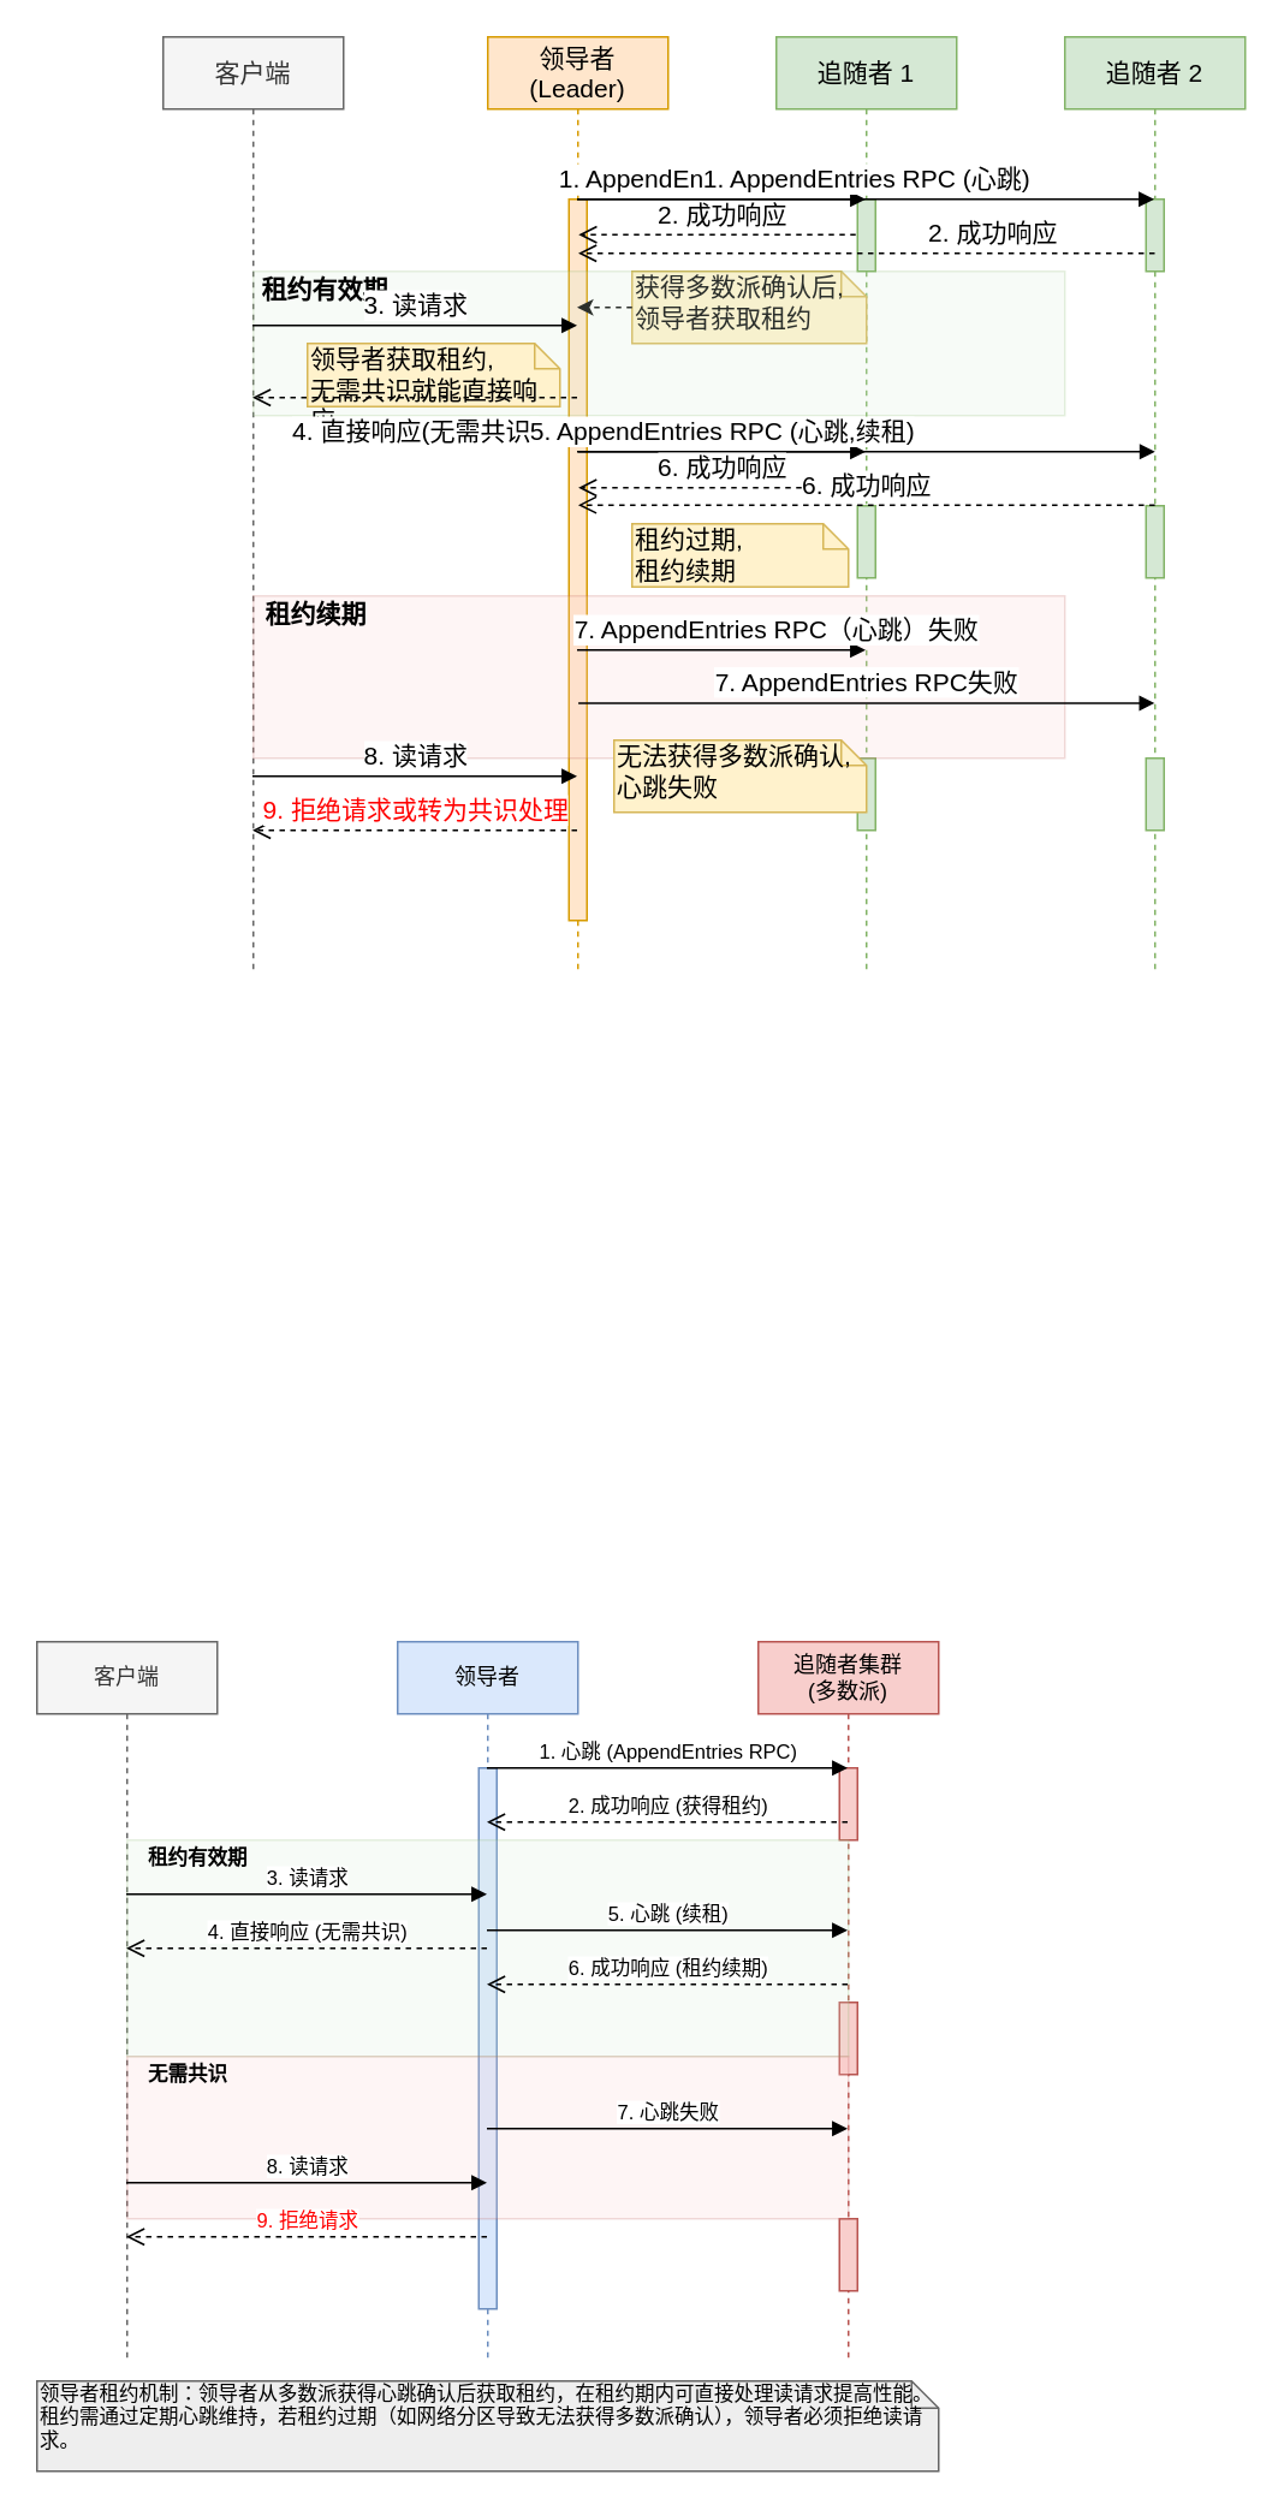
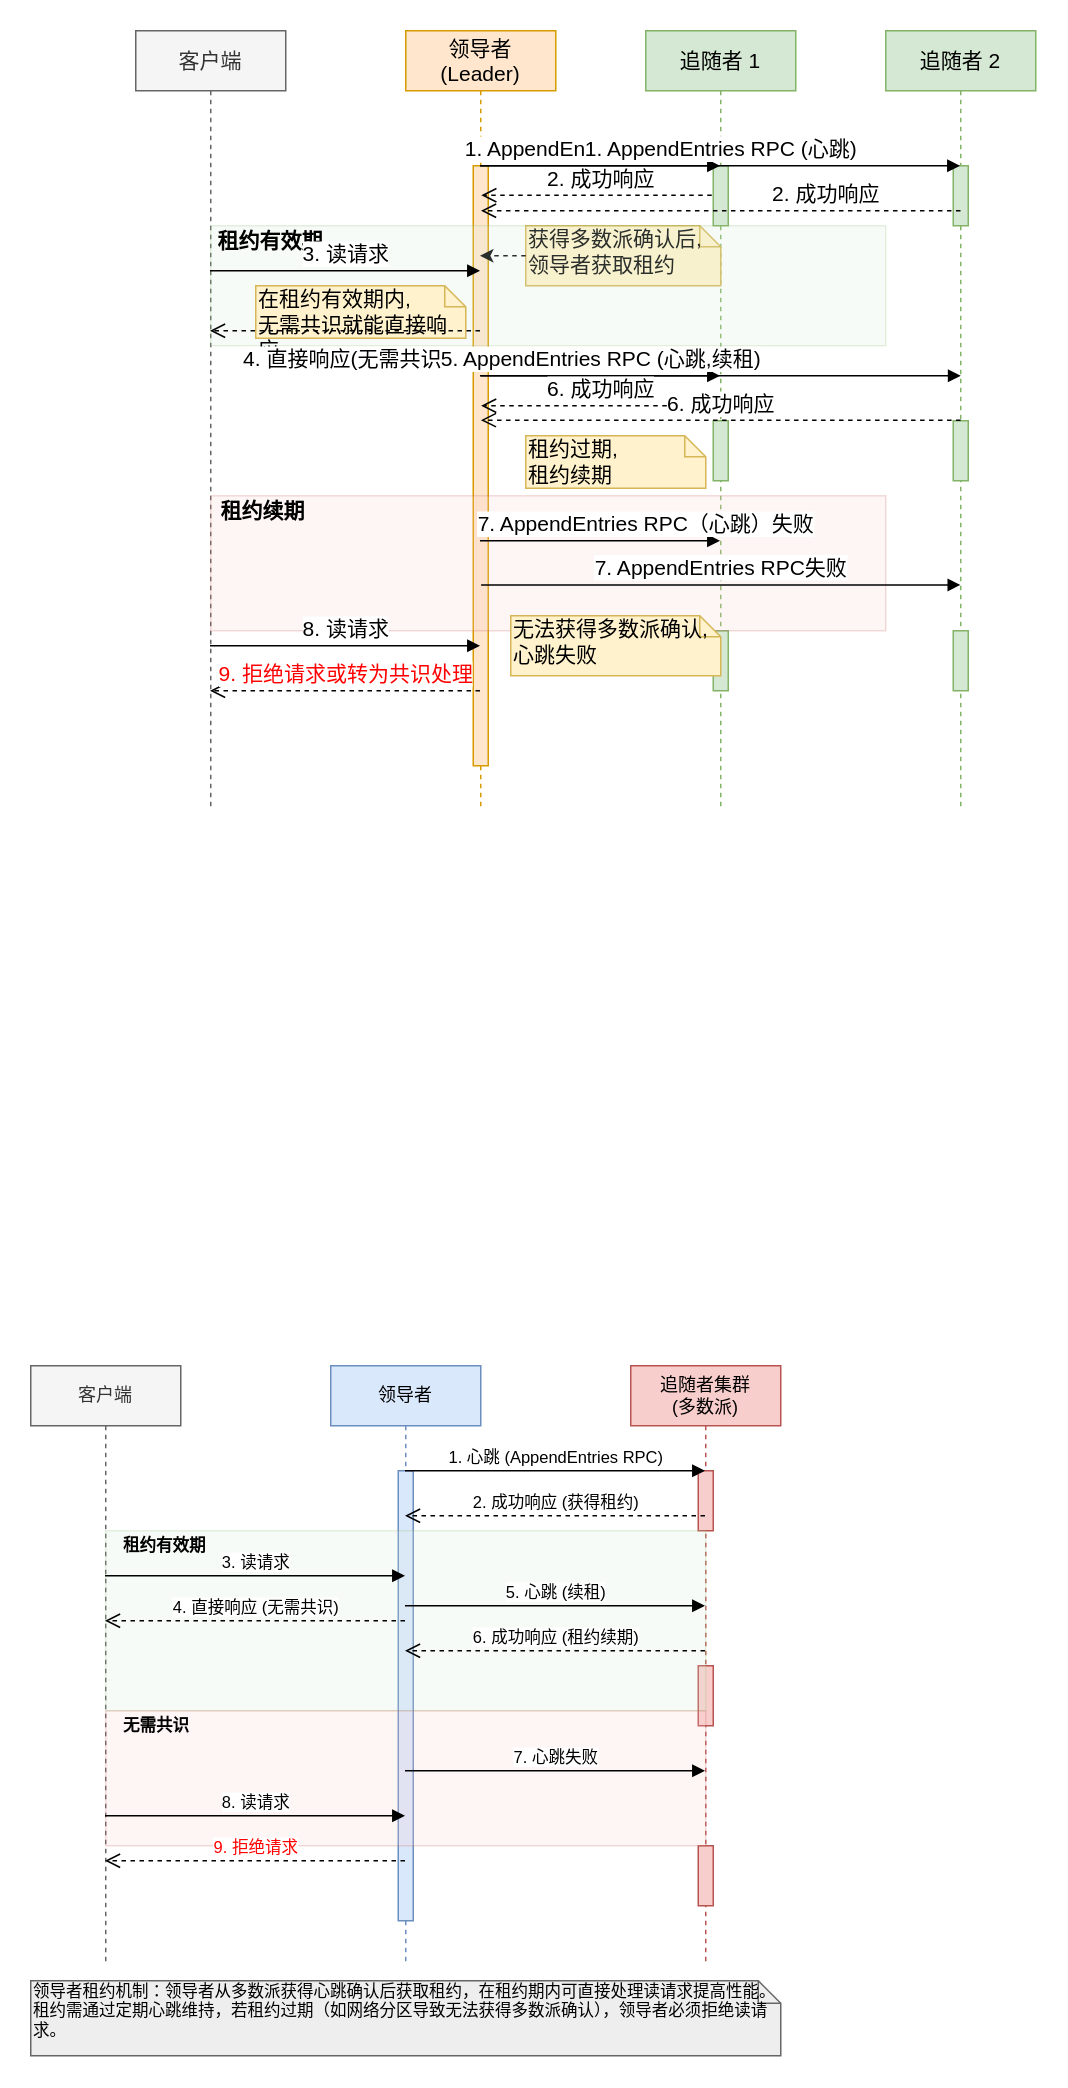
- <mxCell id="23" value="领导者获取租约,&#10;无需共识就能直接响应" style="shape=note;whiteSpace=wrap;html=1;size=14;verticalAlign=top;align=left;spacingTop=-6;fontSize=14;fillColor=#fff2cc;strokeColor=#d6b656;" vertex="1" parent="1"><mxGeometry x="170" y="190" width="140" height="35" as="geometry" /></mxCell>
+ <mxCell id="23" value="在租约有效期内,&#10;无需共识就能直接响应" style="shape=note;whiteSpace=wrap;html=1;size=14;verticalAlign=top;align=left;spacingTop=-6;fontSize=14;fillColor=#fff2cc;strokeColor=#d6b656;" vertex="1" parent="1"><mxGeometry x="170" y="190" width="140" height="35" as="geometry" /></mxCell>
